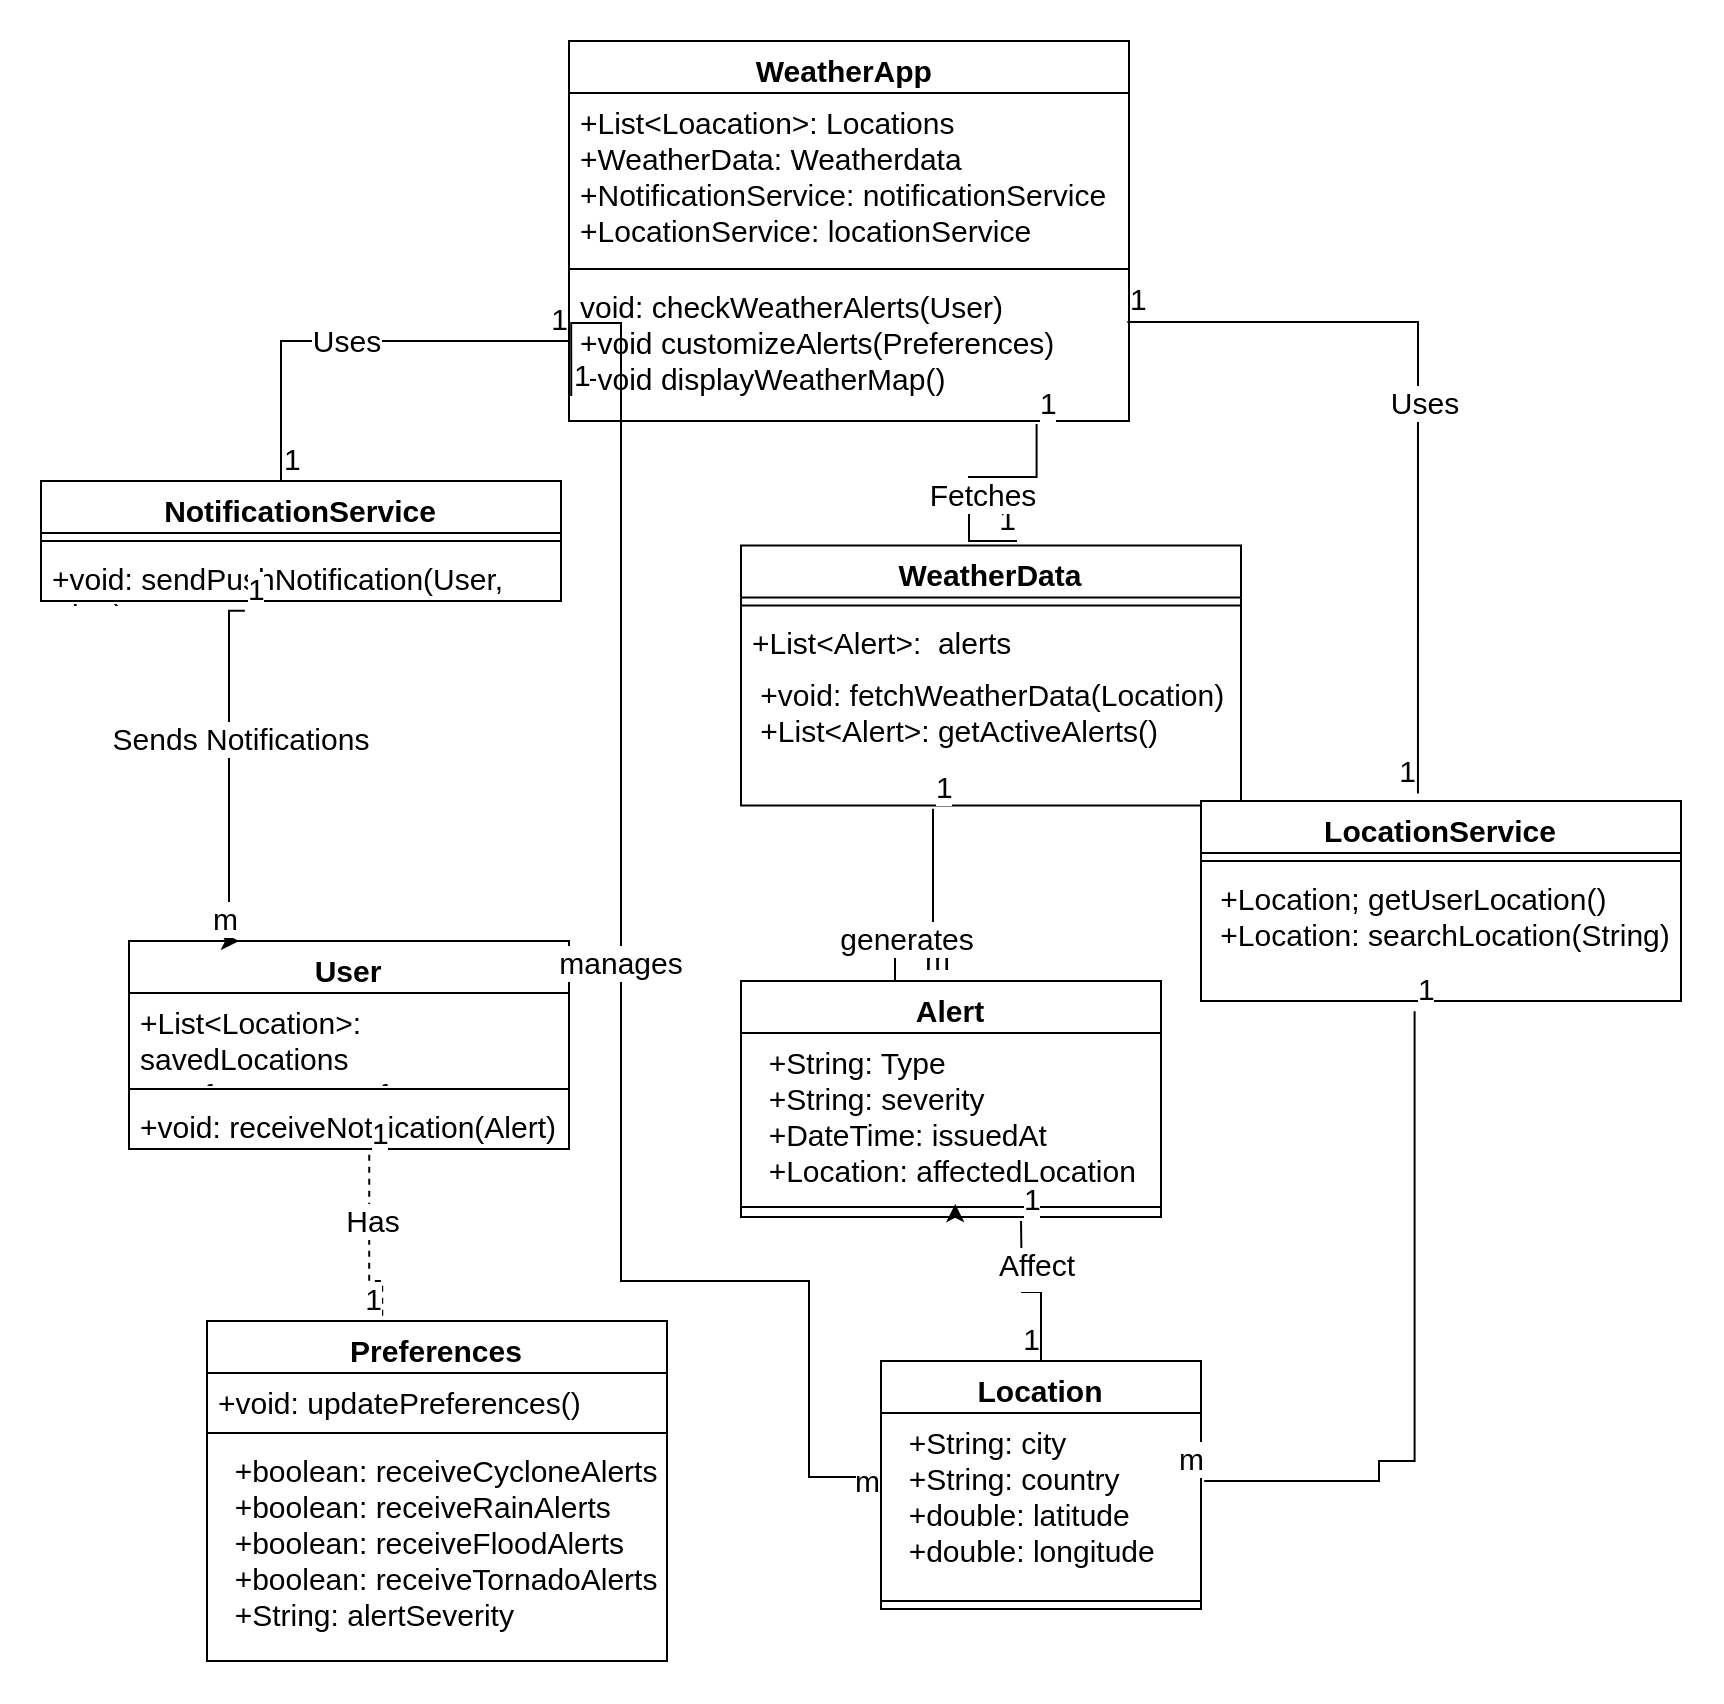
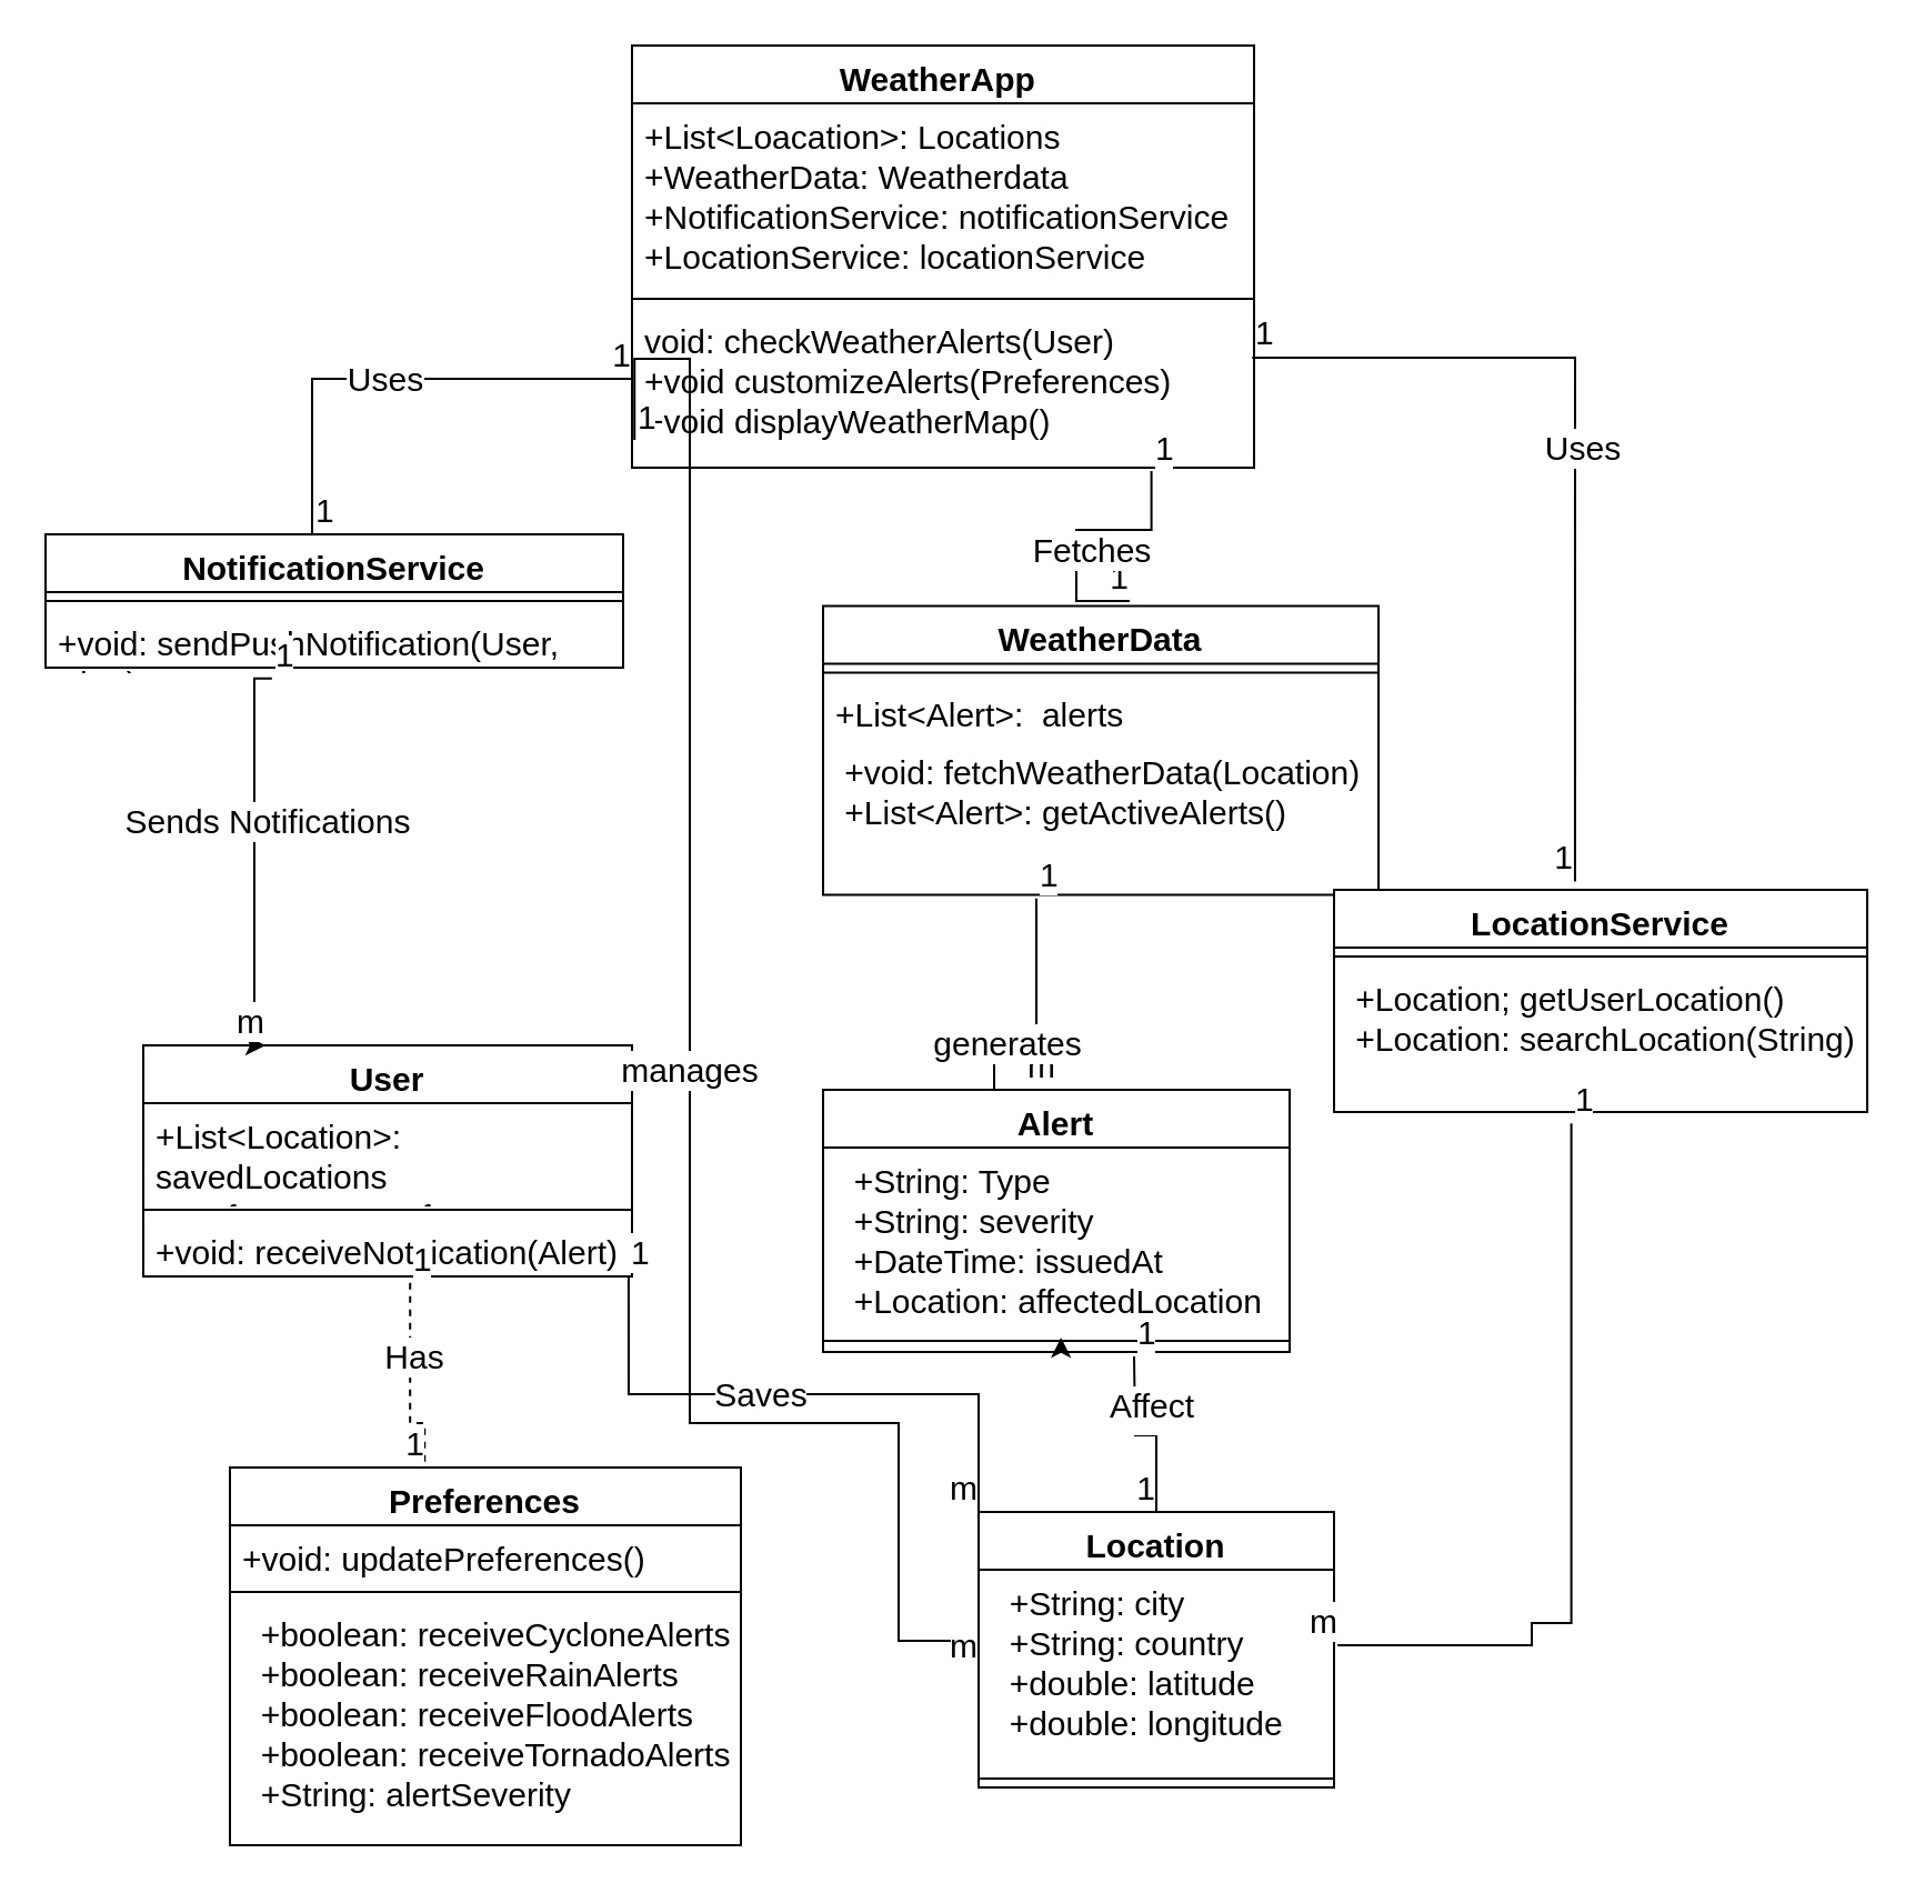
+ <mxCell id="67" value="" style="endArrow=none;html=1;edgeStyle=orthogonalEdgeStyle;rounded=0;exitX=0.993;exitY=1.014;exitDx=0;exitDy=0;exitPerimeter=0;entryX=0;entryY=0;entryDx=0;entryDy=0;fontSize=15;" parent="1" source="19" target="24" edge="1"><mxGeometry relative="1" as="geometry"><mxPoint x="10" y="880" as="sourcePoint" /><mxPoint x="170" y="880" as="targetPoint" /></mxGeometry></mxCell>
+ <mxCell id="68" value="1" style="edgeLabel;resizable=0;html=1;align=left;verticalAlign=bottom;fontSize=15;" parent="67" connectable="0" vertex="1"><mxGeometry x="-1" relative="1" as="geometry" /></mxCell>
+ <mxCell id="69" value="m" style="edgeLabel;resizable=0;html=1;align=right;verticalAlign=bottom;fontSize=15;" parent="67" connectable="0" vertex="1"><mxGeometry x="1" relative="1" as="geometry" /></mxCell>
+ <mxCell id="70" value="Saves" style="edgeLabel;html=1;align=center;verticalAlign=middle;resizable=0;points=[];fontSize=15;" parent="67" vertex="1" connectable="0"><mxGeometry x="-0.147" y="1" relative="1" as="geometry"><mxPoint as="offset" /></mxGeometry></mxCell>
